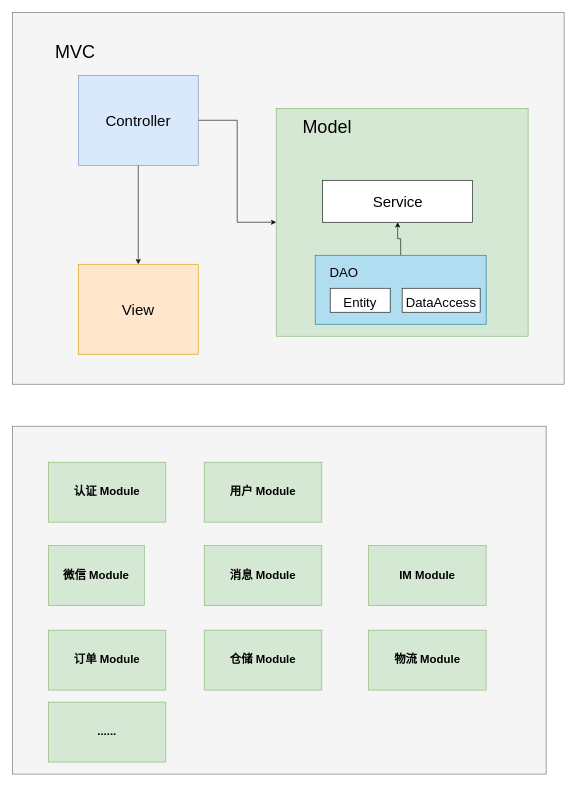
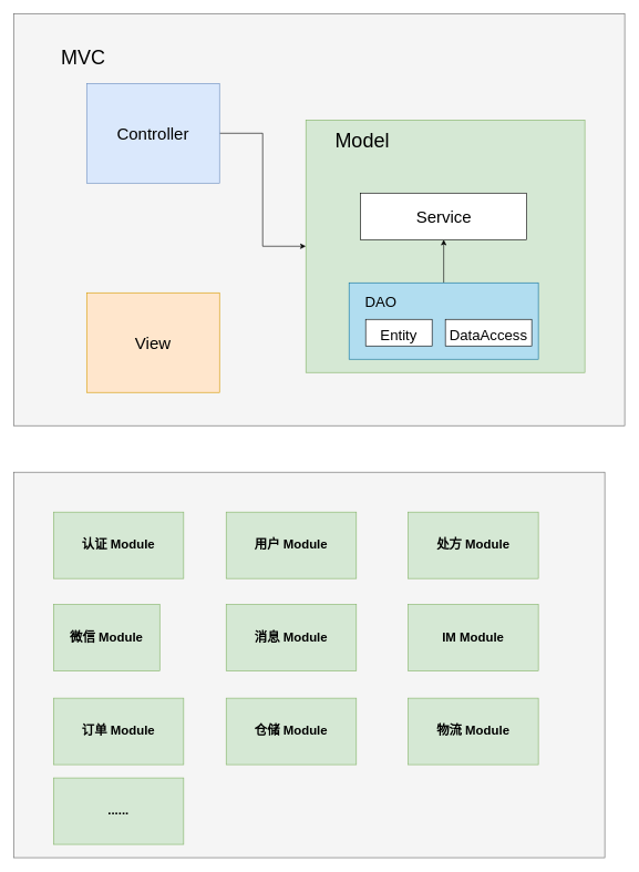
- <mxCell id="10" value="Service" style="rounded=0;whiteSpace=wrap;html=1;fontSize=25;" vertex="1" parent="1"><mxGeometry x="537.5" y="300" width="250" height="70" as="geometry" /></mxCell>
+ <mxCell id="10" value="Service" style="rounded=0;whiteSpace=wrap;html=1;fontSize=25;" vertex="1" parent="1"><mxGeometry x="542.5" y="290" width="250" height="70" as="geometry" /></mxCell>
- <mxCell id="4" style="edgeStyle=orthogonalEdgeStyle;rounded=0;orthogonalLoop=1;jettySize=auto;html=1;exitX=0.5;exitY=1;exitDx=0;exitDy=0;fontSize=25;" edge="1" parent="1" source="5" target="6"><mxGeometry relative="1" as="geometry" /></mxCell>
+ <mxCell id="19" value="&lt;b&gt;&lt;font style=&quot;font-size: 19px;&quot;&gt;处方 Module&lt;/font&gt;&lt;/b&gt;" style="rounded=0;whiteSpace=wrap;html=1;fillColor=#d5e8d4;strokeColor=#82b366;" vertex="1" parent="1"><mxGeometry x="614" y="770" width="196" height="100" as="geometry" /></mxCell>
